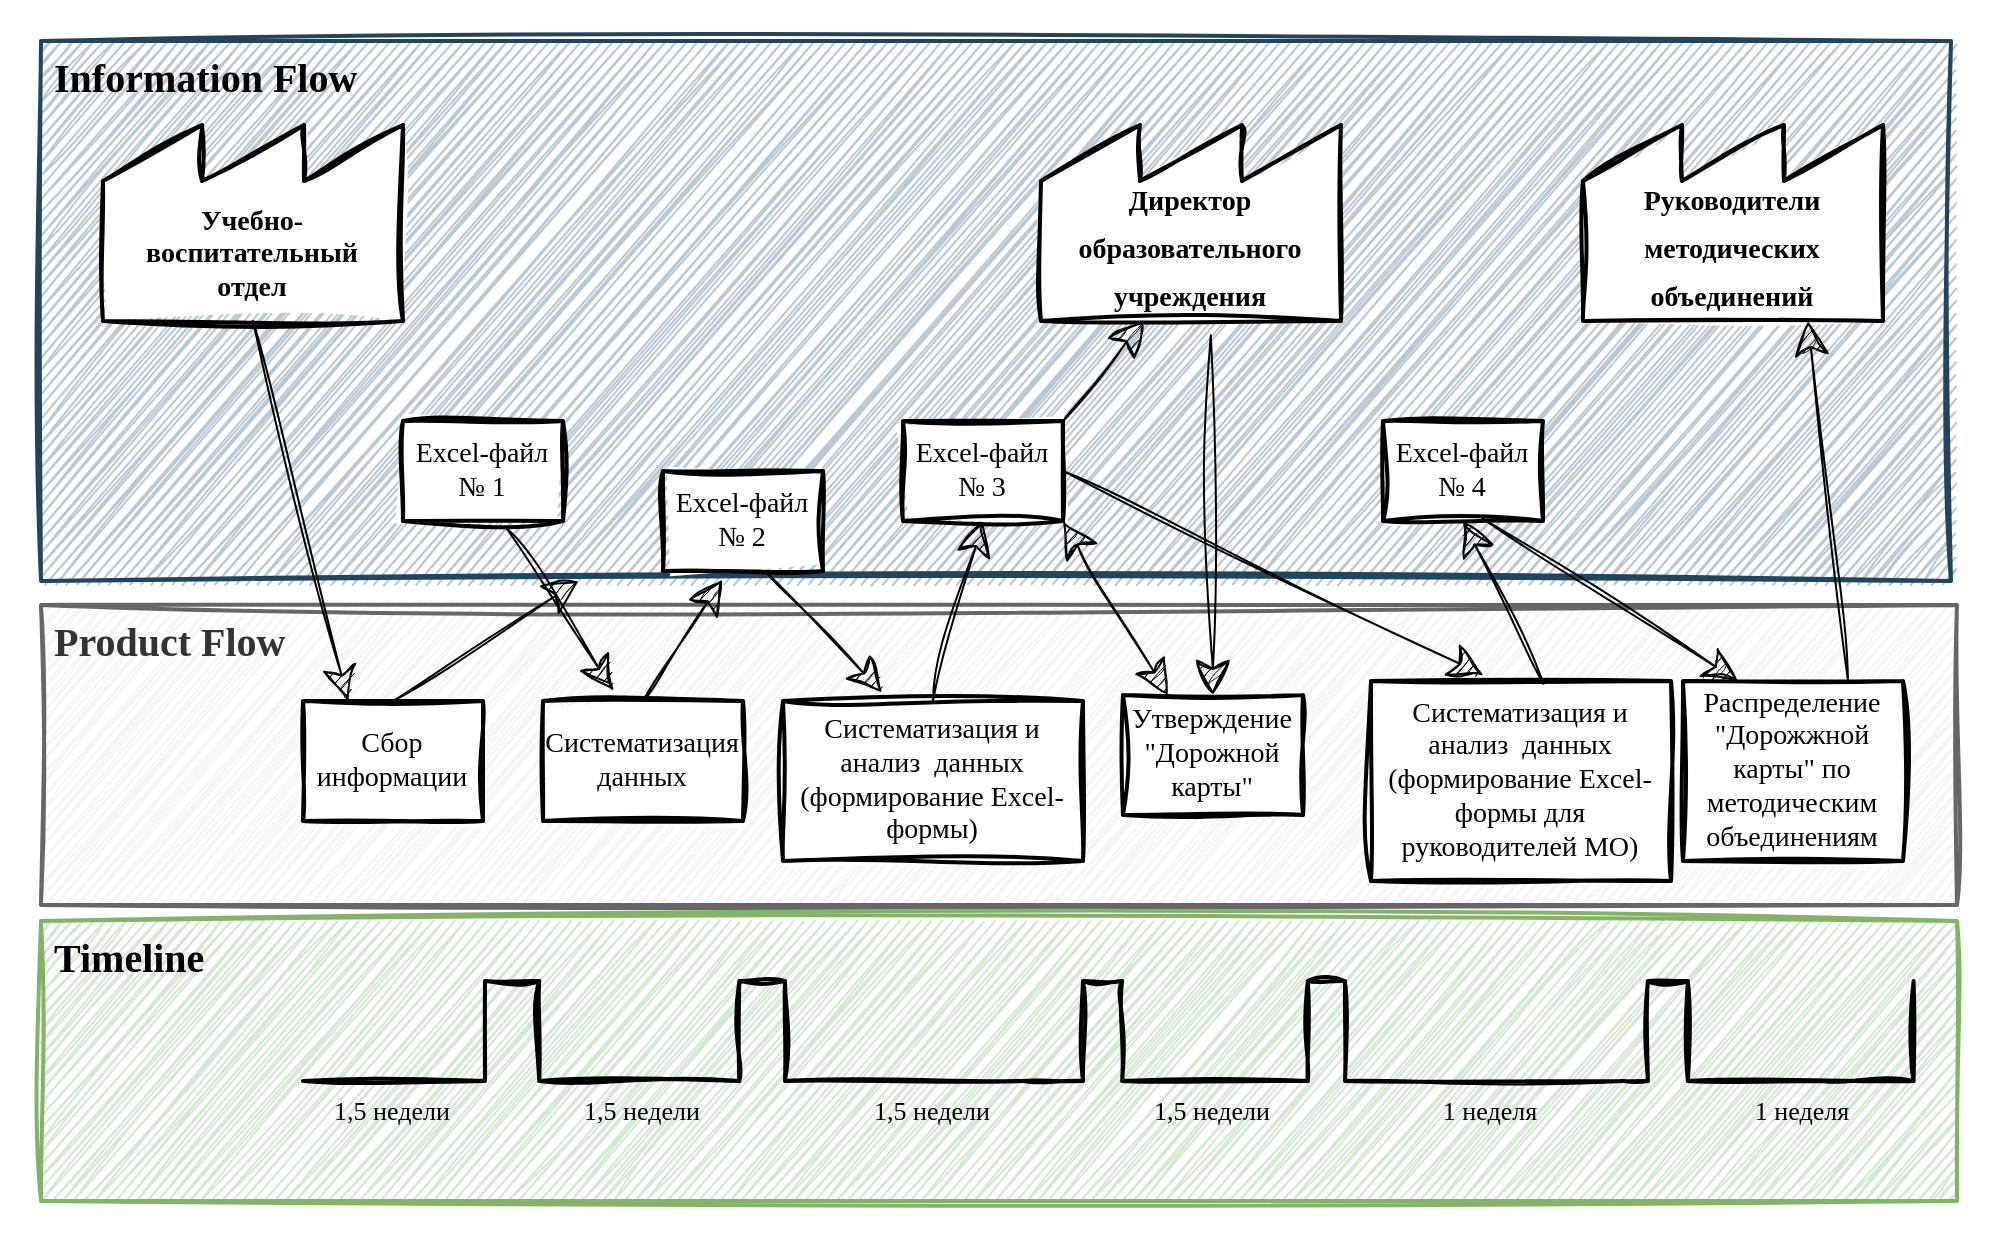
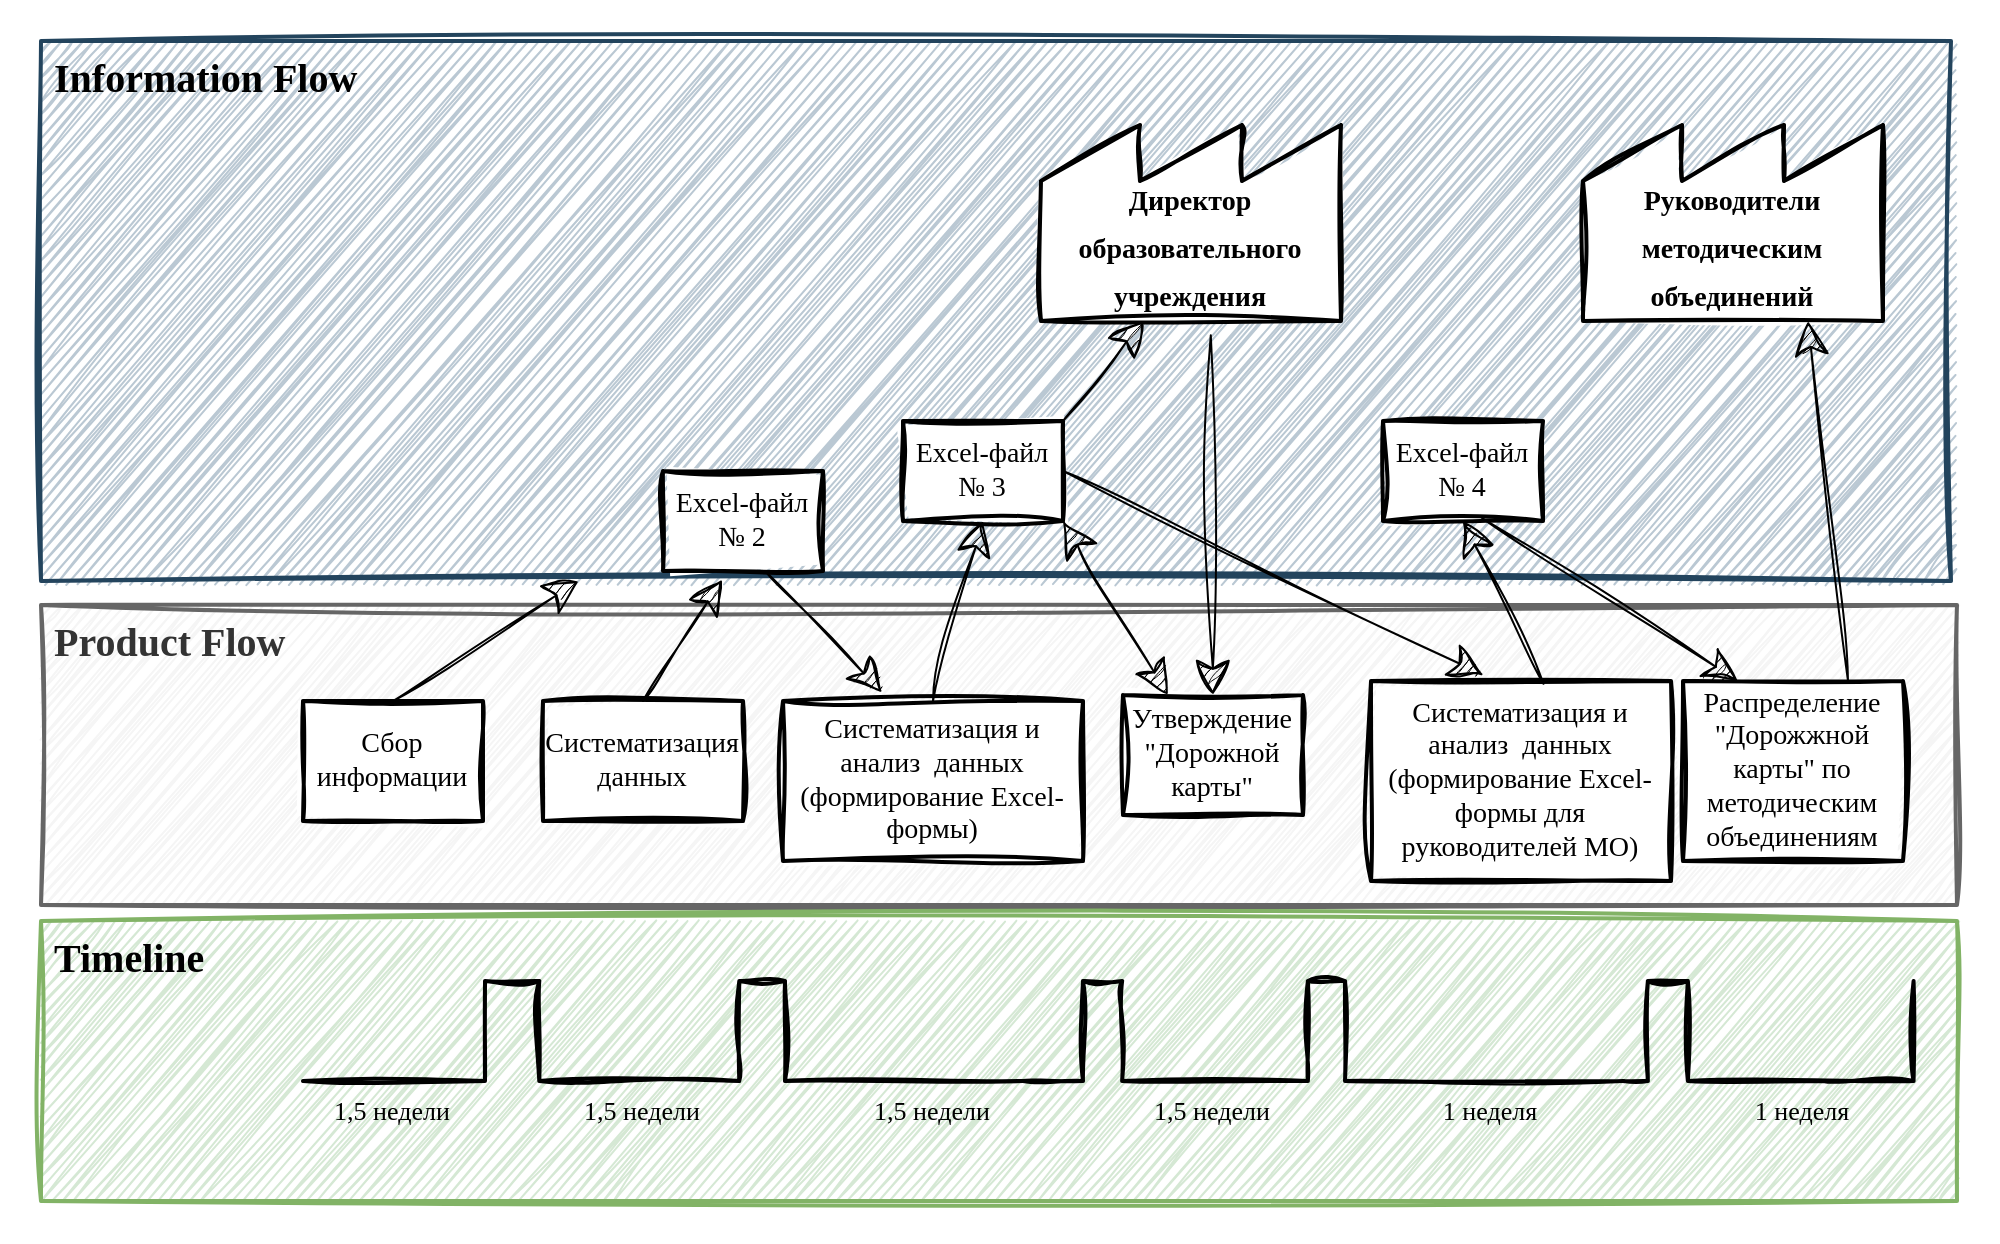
- <mxCell id="3" value="&lt;table cellpadding=&quot;5&quot; cellspacing=&quot;0&quot; style=&quot;width: 100%; height: 100%; font-size: 14px;&quot;&gt;&lt;tbody&gt;&lt;tr&gt;&lt;td height=&quot;50%&quot;&gt;&lt;/td&gt;&lt;/tr&gt;&lt;tr&gt;&lt;td align=&quot;center&quot; height=&quot;50%&quot;&gt;&lt;font face=&quot;Times New Roman&quot; style=&quot;font-size: 14px;&quot;&gt;&lt;b&gt;Учебно-воспитательный отдел&lt;/b&gt;&lt;/font&gt;&lt;/td&gt;&lt;/tr&gt;&lt;/tbody&gt;&lt;/table&gt;" style="strokeWidth=2;html=1;shape=mxgraph.lean_mapping.outside_sources;whiteSpace=wrap;align=center;sketch=1;hachureGap=4;jiggle=2;curveFitting=1;fontFamily=Architects Daughter;fontSource=https%3A%2F%2Ffonts.googleapis.com%2Fcss%3Ffamily%3DArchitects%2BDaughter;fontSize=20;verticalAlign=bottom;" vertex="1" parent="1"><mxGeometry x="51" y="60" width="150" height="100" as="geometry" /></mxCell>
- <mxCell id="4" value="&lt;b style=&quot;border-color: var(--border-color); font-family: &amp;quot;Times New Roman&amp;quot;; font-size: 14px;&quot;&gt;Руководители методических объединений&lt;/b&gt;" style="strokeWidth=2;html=1;shape=mxgraph.lean_mapping.outside_sources;whiteSpace=wrap;align=center;sketch=1;hachureGap=4;jiggle=2;curveFitting=1;fontFamily=Architects Daughter;fontSource=https%3A%2F%2Ffonts.googleapis.com%2Fcss%3Ffamily%3DArchitects%2BDaughter;fontSize=20;verticalAlign=bottom;" vertex="1" parent="1"><mxGeometry x="791" y="60" width="150" height="100" as="geometry" /></mxCell>
+ <mxCell id="4" value="&lt;b style=&quot;border-color: var(--border-color); font-family: &amp;quot;Times New Roman&amp;quot;; font-size: 14px;&quot;&gt;Руководители методическим объединений&lt;/b&gt;" style="strokeWidth=2;html=1;shape=mxgraph.lean_mapping.outside_sources;whiteSpace=wrap;align=center;sketch=1;hachureGap=4;jiggle=2;curveFitting=1;fontFamily=Architects Daughter;fontSource=https%3A%2F%2Ffonts.googleapis.com%2Fcss%3Ffamily%3DArchitects%2BDaughter;fontSize=20;verticalAlign=bottom;" vertex="1" parent="1"><mxGeometry x="791" y="60" width="150" height="100" as="geometry" /></mxCell>
- <mxCell id="9" value="&lt;span style=&quot;font-size: 14px;&quot;&gt;Excel-файл № 1&lt;br style=&quot;font-size: 14px;&quot;&gt;&lt;/span&gt;" style="strokeWidth=2;html=1;shape=mxgraph.lean_mapping.schedule;whiteSpace=wrap;align=center;sketch=1;hachureGap=4;jiggle=2;curveFitting=1;fontFamily=Times New Roman;fontSize=14;" vertex="1" parent="1"><mxGeometry x="201" y="210" width="80" height="50" as="geometry" /></mxCell>
- <mxCell id="18" value="" style="endArrow=classic;html=1;rounded=0;sketch=1;hachureGap=4;jiggle=2;curveFitting=1;fontFamily=Architects Daughter;fontSource=https%3A%2F%2Ffonts.googleapis.com%2Fcss%3Ffamily%3DArchitects%2BDaughter;fontSize=16;entryX=0.25;entryY=0;entryDx=0;entryDy=0;exitX=0.5;exitY=1;exitDx=0;exitDy=0;endSize=15;" edge="1" parent="1" source="3" target="8"><mxGeometry width="50" height="50" relative="1" as="geometry"><mxPoint x="121" y="260" as="sourcePoint" /><mxPoint x="171" y="210" as="targetPoint" /></mxGeometry></mxCell>
- <mxCell id="20" value="" style="endArrow=classic;html=1;rounded=0;sketch=1;hachureGap=4;jiggle=2;curveFitting=1;fontFamily=Architects Daughter;fontSource=https%3A%2F%2Ffonts.googleapis.com%2Fcss%3Ffamily%3DArchitects%2BDaughter;fontSize=16;exitX=0.638;exitY=1.057;exitDx=0;exitDy=0;endSize=15;exitPerimeter=0;entryX=0.353;entryY=-0.086;entryDx=0;entryDy=0;entryPerimeter=0;" edge="1" parent="1" source="9" target="14"><mxGeometry width="50" height="50" relative="1" as="geometry"><mxPoint x="281" y="260" as="sourcePoint" /><mxPoint x="291" y="350" as="targetPoint" /></mxGeometry></mxCell>
